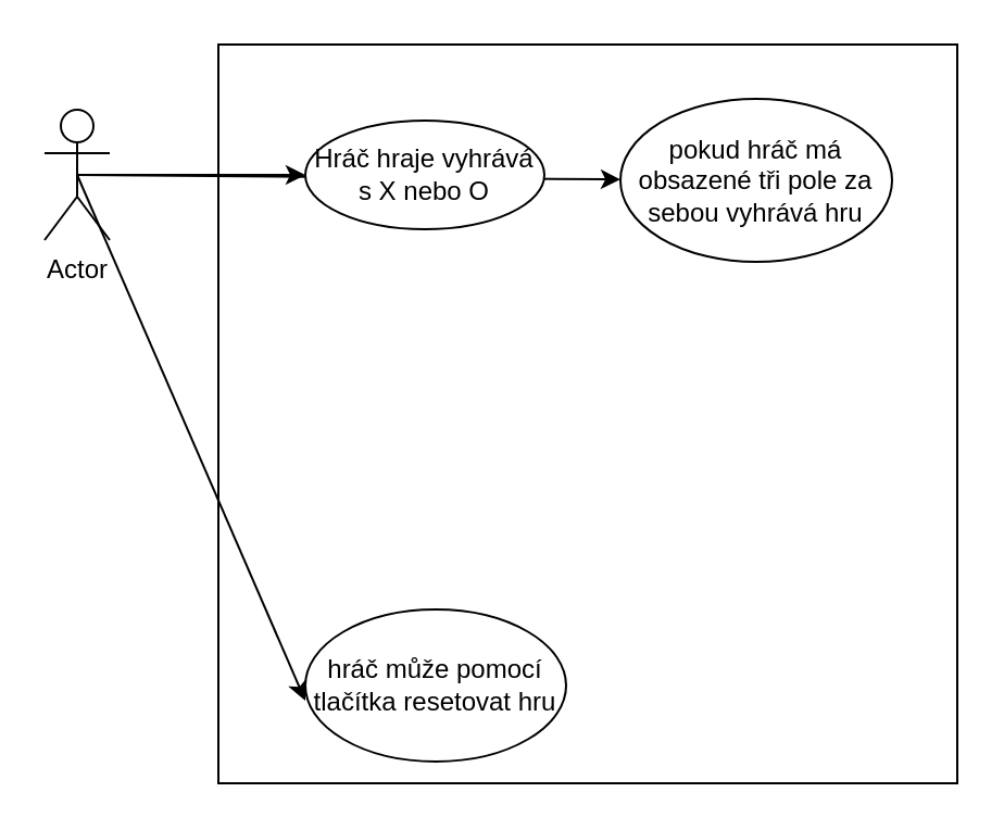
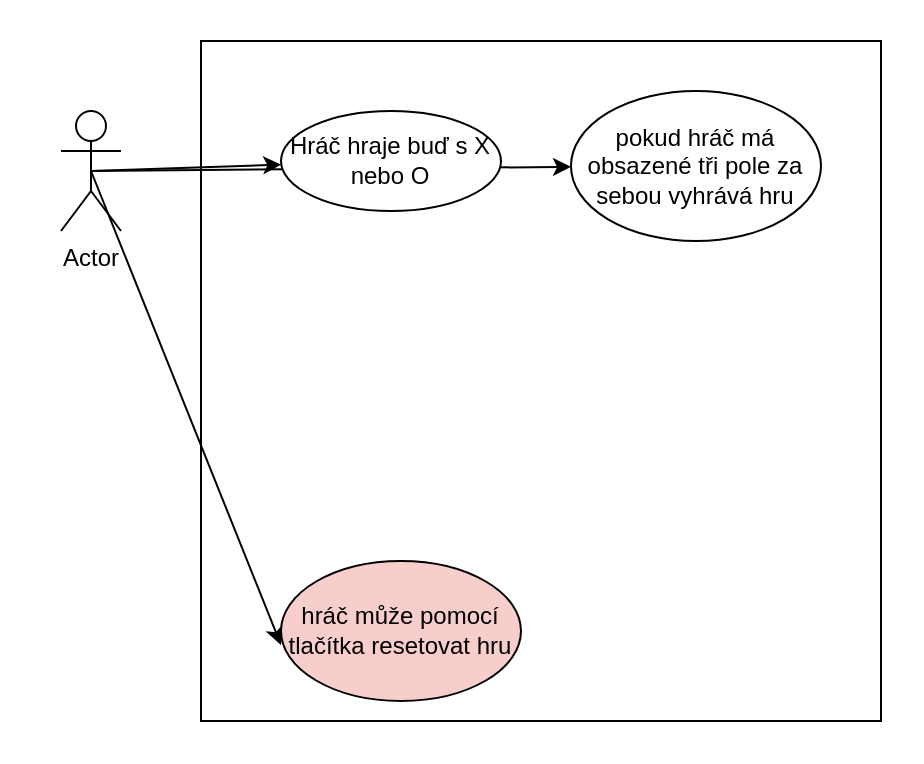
- <mxCell id="6" value="Actor" style="shape=umlActor;verticalLabelPosition=bottom;verticalAlign=top;html=1;outlineConnect=0;" vertex="1" parent="1"><mxGeometry x="20" y="50" width="30" height="60" as="geometry" /></mxCell>
+ <mxCell id="6" value="Actor" style="shape=umlActor;verticalLabelPosition=bottom;verticalAlign=top;html=1;outlineConnect=0;" vertex="1" parent="1"><mxGeometry x="30" y="55" width="30" height="60" as="geometry" /></mxCell>
- <mxCell id="7" value="Hráč hraje vyhrává s X nebo O" style="ellipse;whiteSpace=wrap;html=1;" vertex="1" parent="1"><mxGeometry x="140" y="55" width="110" height="50" as="geometry" /></mxCell>
+ <mxCell id="7" value="Hráč hraje buď s X nebo O" style="ellipse;whiteSpace=wrap;html=1;" vertex="1" parent="1"><mxGeometry x="140" y="55" width="110" height="50" as="geometry" /></mxCell>
- <mxCell id="8" value="hráč může pomocí tlačítka resetovat hru" style="ellipse;whiteSpace=wrap;html=1;" vertex="1" parent="1"><mxGeometry x="140" y="280" width="120" height="70" as="geometry" /></mxCell>
+ <mxCell id="8" value="hráč může pomocí tlačítka resetovat hru" style="ellipse;whiteSpace=wrap;html=1;fillColor=#f8cecc;" vertex="1" parent="1"><mxGeometry x="140" y="280" width="120" height="70" as="geometry" /></mxCell>
